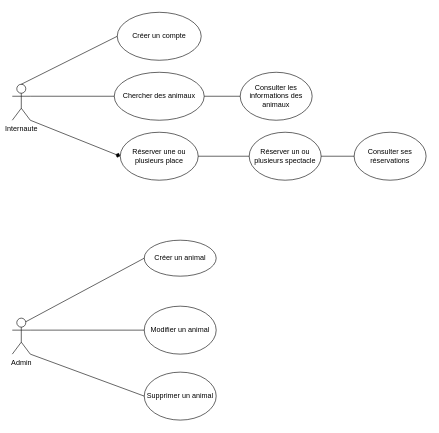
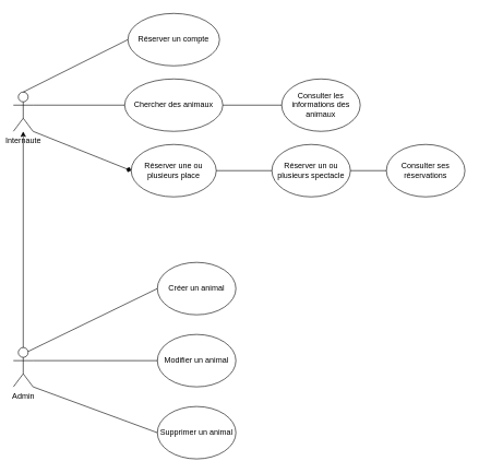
- <mxCell id="5" value="Créer un compte" style="ellipse;whiteSpace=wrap;html=1;" vertex="1" parent="1"><mxGeometry x="195" y="20" width="140" height="80" as="geometry" /></mxCell>
+ <mxCell id="5" value="Réserver un compte" style="ellipse;whiteSpace=wrap;html=1;" vertex="1" parent="1"><mxGeometry x="195" y="20" width="140" height="80" as="geometry" /></mxCell>
- <mxCell id="19" value="Consulter les informations des animaux" style="ellipse;whiteSpace=wrap;html=1;" vertex="1" parent="1"><mxGeometry x="400" y="120" width="120" height="80" as="geometry" /></mxCell>
+ <mxCell id="19" value="Consulter les informations des animaux" style="ellipse;whiteSpace=wrap;html=1;" vertex="1" parent="1"><mxGeometry x="430" y="120" width="120" height="80" as="geometry" /></mxCell>
+ <mxCell id="4" value="" style="endArrow=classic;html=1;rounded=0;exitX=0.5;exitY=0;exitDx=0;exitDy=0;exitPerimeter=0;" edge="1" parent="1" source="2" target="3"><mxGeometry width="50" height="50" relative="1" as="geometry"><mxPoint x="460" y="400" as="sourcePoint" /><mxPoint x="510" y="350" as="targetPoint" /></mxGeometry></mxCell>
- <mxCell id="15" value="Créer un animal" style="ellipse;whiteSpace=wrap;html=1;" vertex="1" parent="1"><mxGeometry x="240" y="400" width="120" height="60" as="geometry" /></mxCell>
+ <mxCell id="15" value="Créer un animal" style="ellipse;whiteSpace=wrap;html=1;" vertex="1" parent="1"><mxGeometry x="240" y="400" width="120" height="80" as="geometry" /></mxCell>
